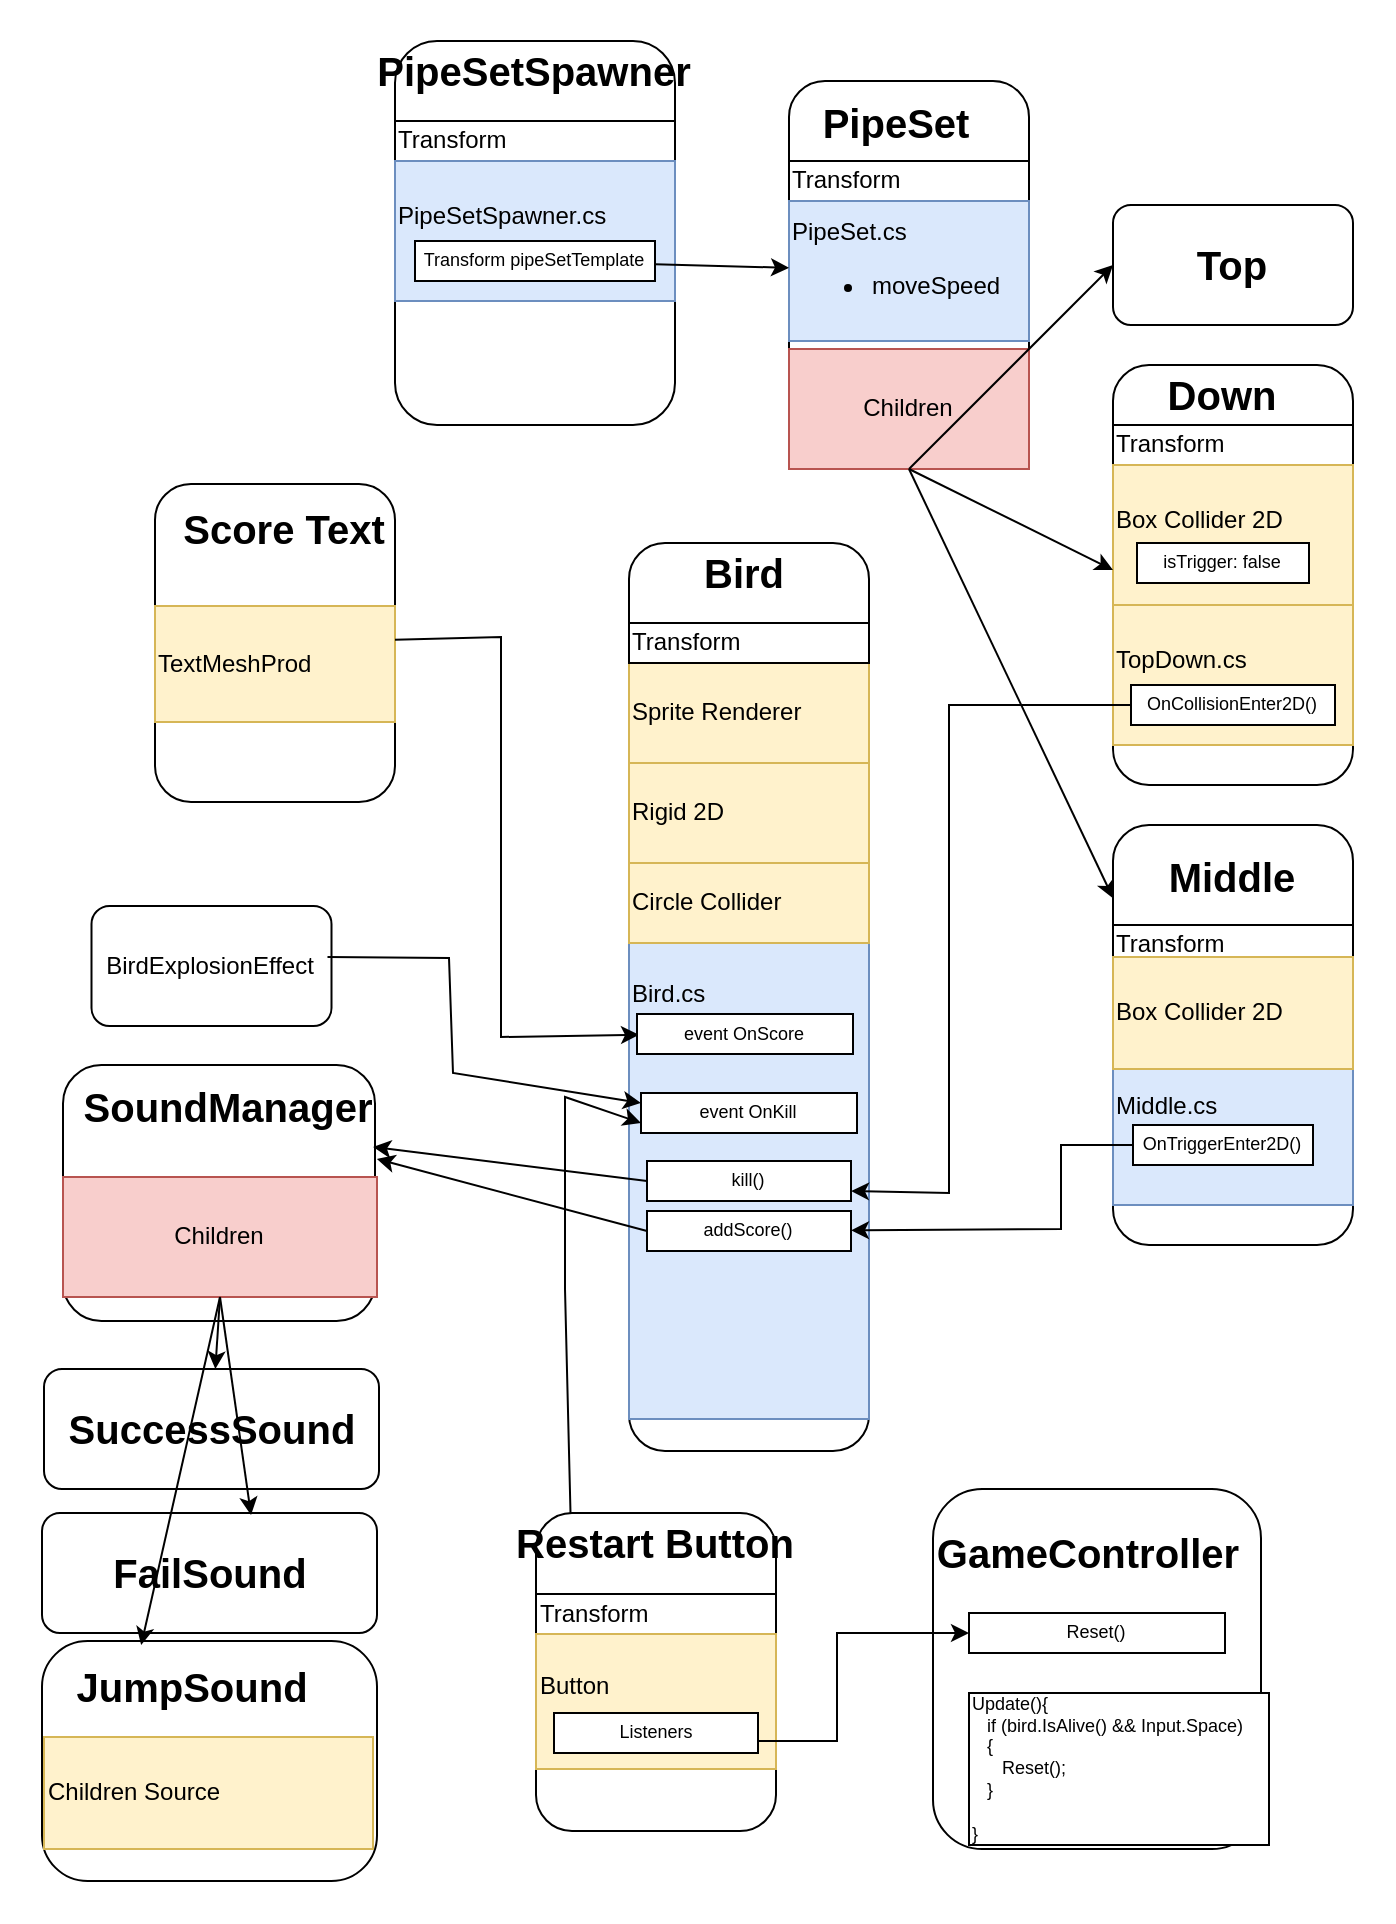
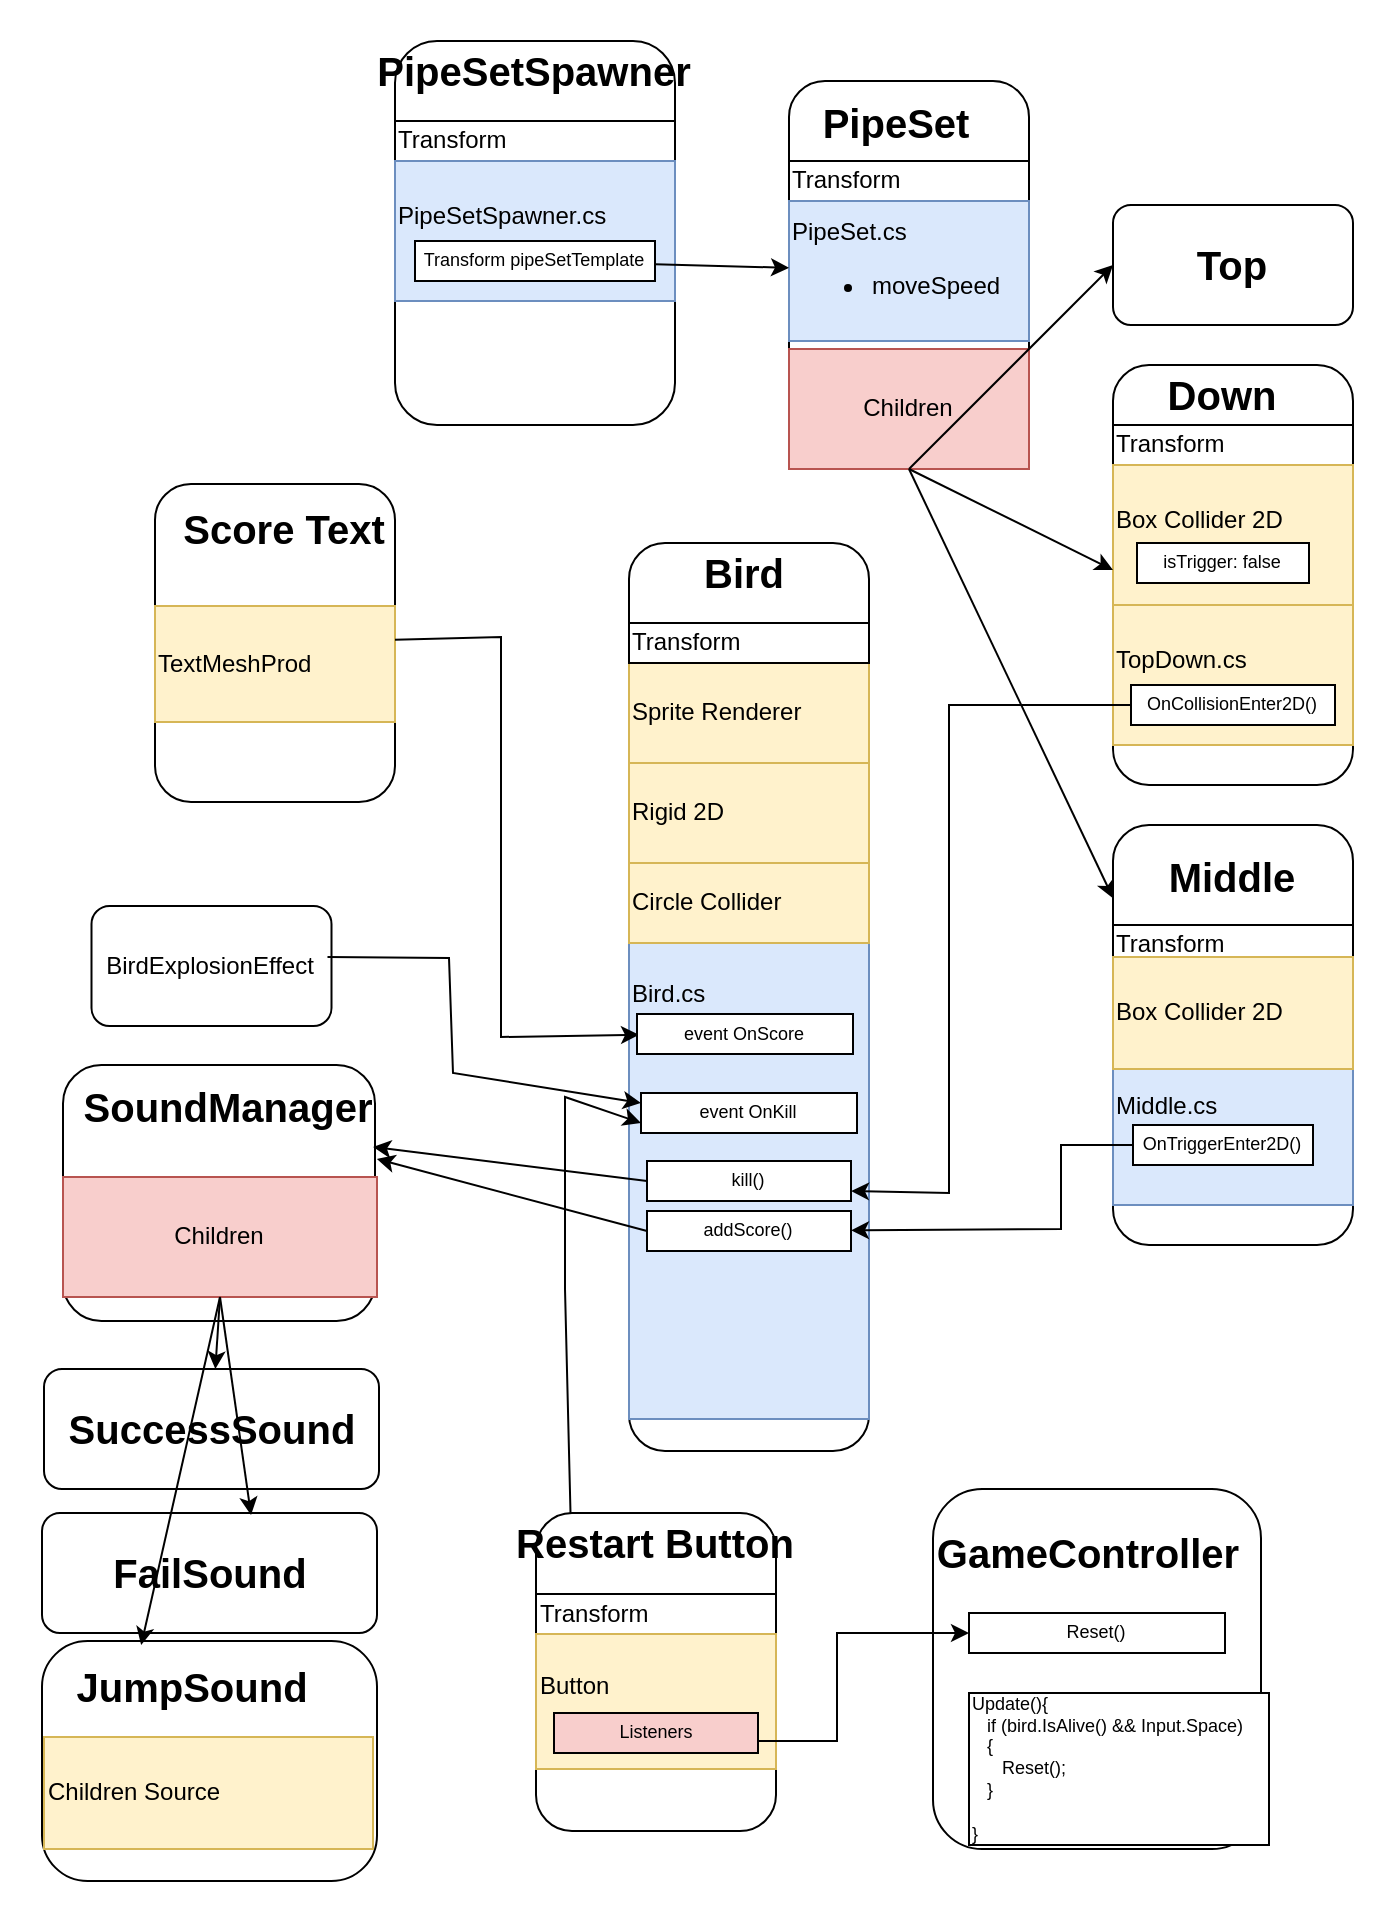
- <mxCell id="38" value="Listeners" style="rounded=0;whiteSpace=wrap;html=1;fontSize=9;" parent="1" vertex="1"><mxGeometry x="276.5" y="856" width="102" height="20" as="geometry" /></mxCell>
+ <mxCell id="38" value="Listeners" style="rounded=0;whiteSpace=wrap;html=1;fontSize=9;fillColor=#f8cecc;" parent="1" vertex="1"><mxGeometry x="276.5" y="856" width="102" height="20" as="geometry" /></mxCell>
